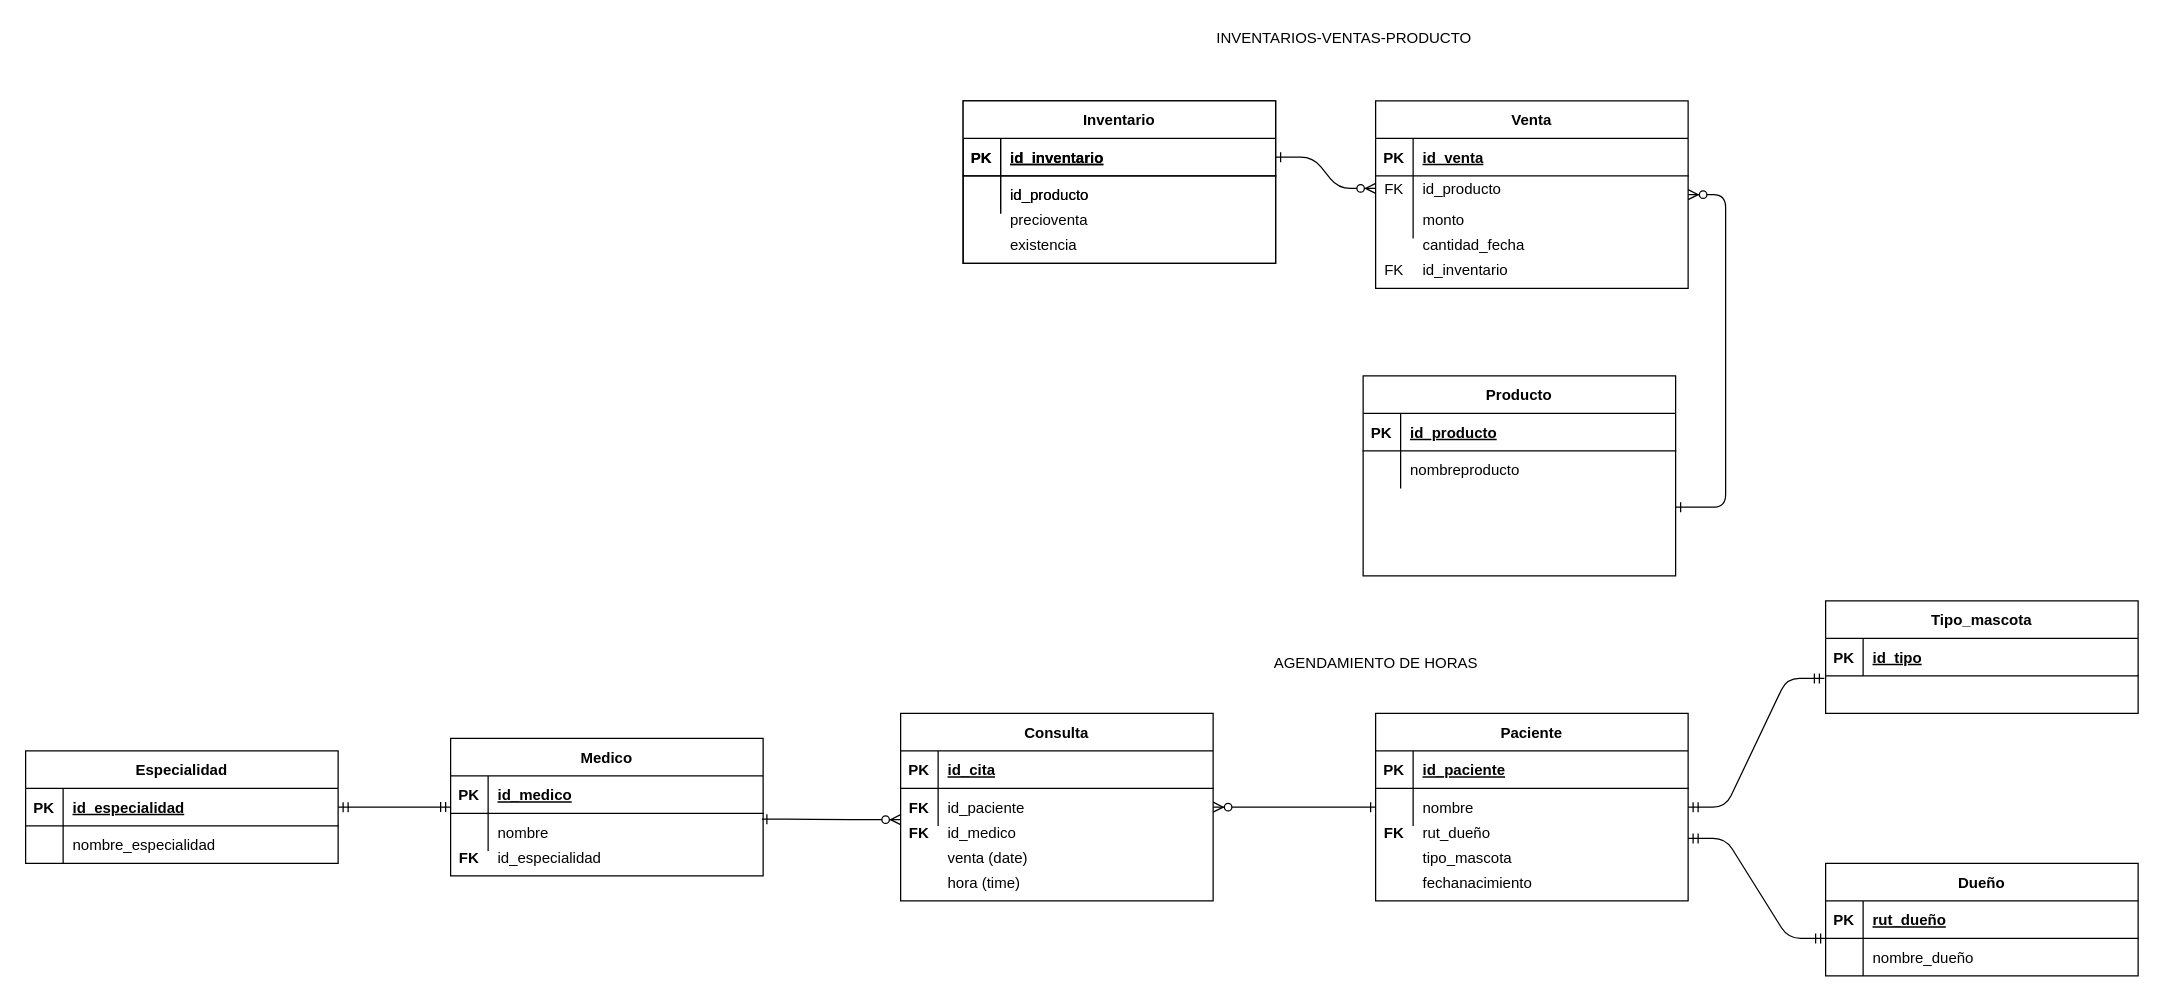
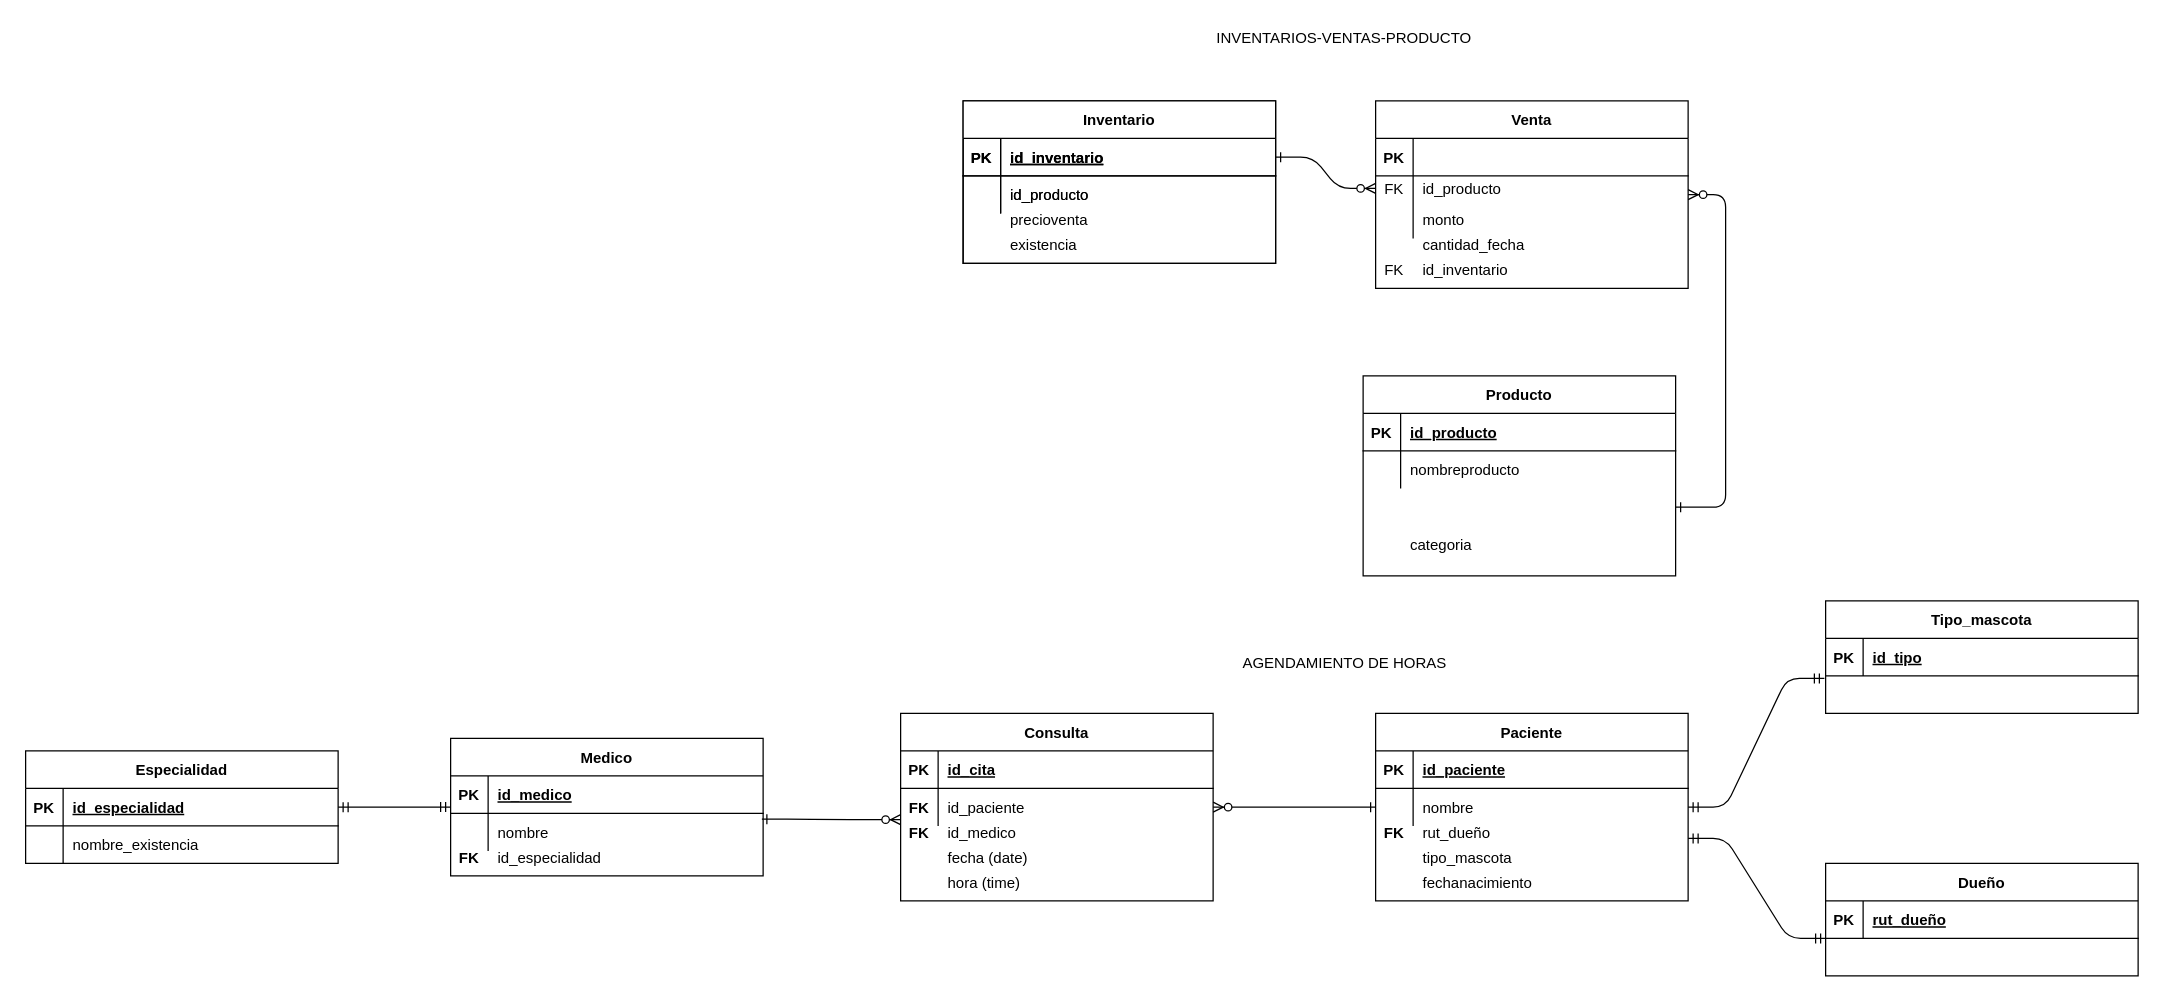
- <mxCell id="6" value="id_venta" style="shape=partialRectangle;overflow=hidden;connectable=0;fillColor=none;top=0;left=0;bottom=0;right=0;align=left;spacingLeft=6;fontStyle=5;" parent="4" vertex="1"><mxGeometry x="30" width="220" height="30" as="geometry" /></mxCell>
+ <mxCell id="42" value="categoria" style="shape=partialRectangle;overflow=hidden;connectable=0;fillColor=none;top=0;left=0;bottom=0;right=0;align=left;spacingLeft=6;" vertex="1" parent="1"><mxGeometry x="1120" y="420" width="220" height="30" as="geometry" /></mxCell>
- <mxCell id="45" value="AGENDAMIENTO DE HORAS" style="text;html=1;strokeColor=none;fillColor=none;align=center;verticalAlign=middle;whiteSpace=wrap;rounded=0;" vertex="1" parent="1"><mxGeometry x="1008" y="520" width="185" height="20" as="geometry" /></mxCell>
+ <mxCell id="45" value="AGENDAMIENTO DE HORAS" style="text;html=1;strokeColor=none;fillColor=none;align=center;verticalAlign=middle;whiteSpace=wrap;rounded=0;" vertex="1" parent="1"><mxGeometry x="983" y="520" width="185" height="20" as="geometry" /></mxCell>
- <mxCell id="96" value="nombre_especialidad" style="shape=partialRectangle;overflow=hidden;connectable=0;fillColor=none;top=0;left=0;bottom=0;right=0;align=left;spacingLeft=6;" vertex="1" parent="94"><mxGeometry x="30" width="220" height="30" as="geometry" /></mxCell>
+ <mxCell id="96" value="nombre_existencia" style="shape=partialRectangle;overflow=hidden;connectable=0;fillColor=none;top=0;left=0;bottom=0;right=0;align=left;spacingLeft=6;" vertex="1" parent="94"><mxGeometry x="30" width="220" height="30" as="geometry" /></mxCell>
- <mxCell id="56" value="venta (date)" style="shape=partialRectangle;overflow=hidden;connectable=0;fillColor=none;top=0;left=0;bottom=0;right=0;align=left;spacingLeft=6;" vertex="1" parent="1"><mxGeometry x="750" y="670" width="220" height="30" as="geometry" /></mxCell>
+ <mxCell id="56" value="fecha (date)" style="shape=partialRectangle;overflow=hidden;connectable=0;fillColor=none;top=0;left=0;bottom=0;right=0;align=left;spacingLeft=6;" vertex="1" parent="1"><mxGeometry x="750" y="670" width="220" height="30" as="geometry" /></mxCell>
- <mxCell id="81" value="nombre_dueño" style="shape=partialRectangle;overflow=hidden;connectable=0;fillColor=none;top=0;left=0;bottom=0;right=0;align=left;spacingLeft=6;" vertex="1" parent="79"><mxGeometry x="30" width="220" height="30" as="geometry" /></mxCell>
